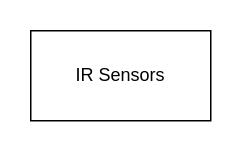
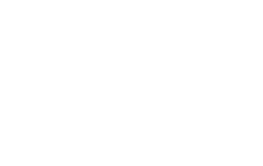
- <mxCell id="2" value="IR Sensors" style="rounded=0;whiteSpace=wrap;html=1;" vertex="1" parent="1"><mxGeometry x="20" y="20" width="120" height="60" as="geometry" /></mxCell>
